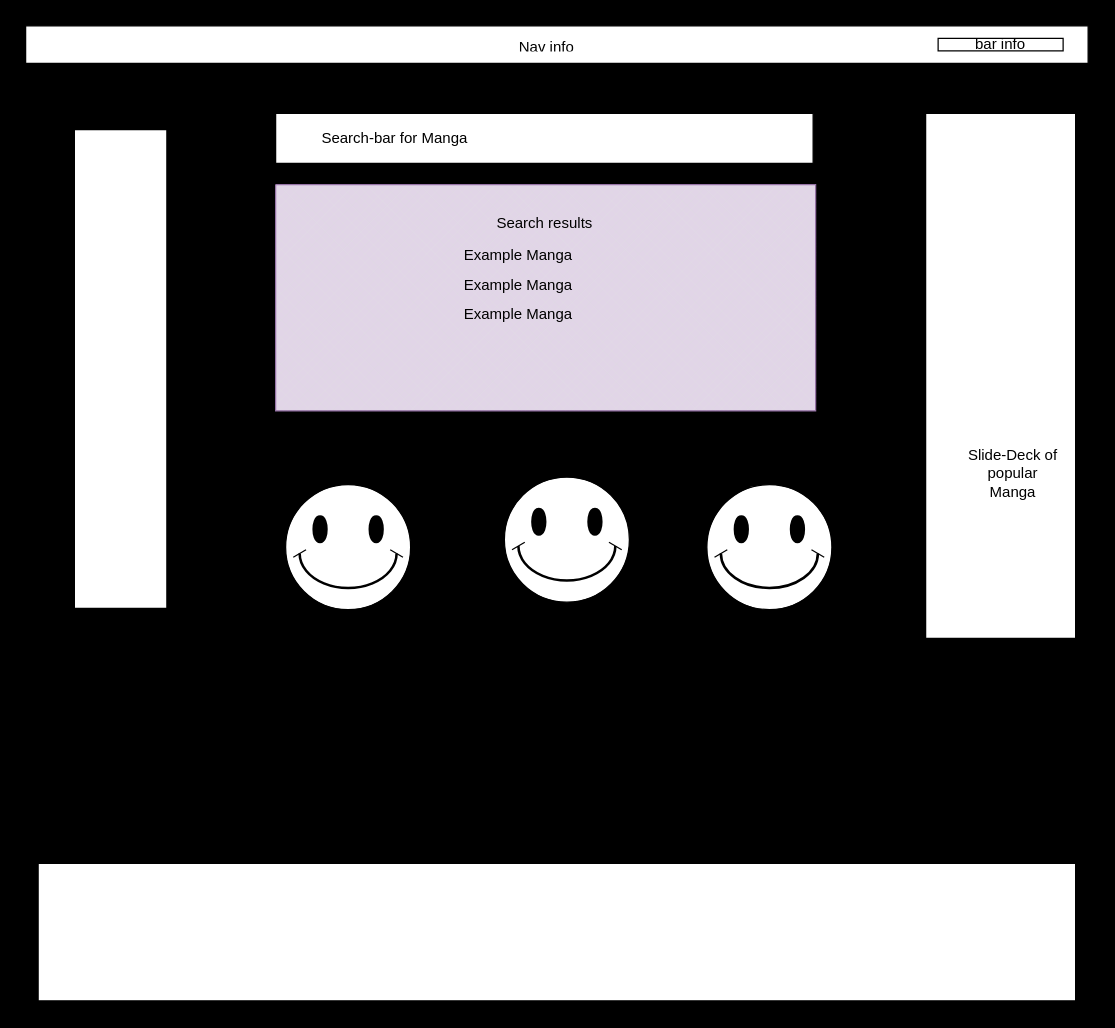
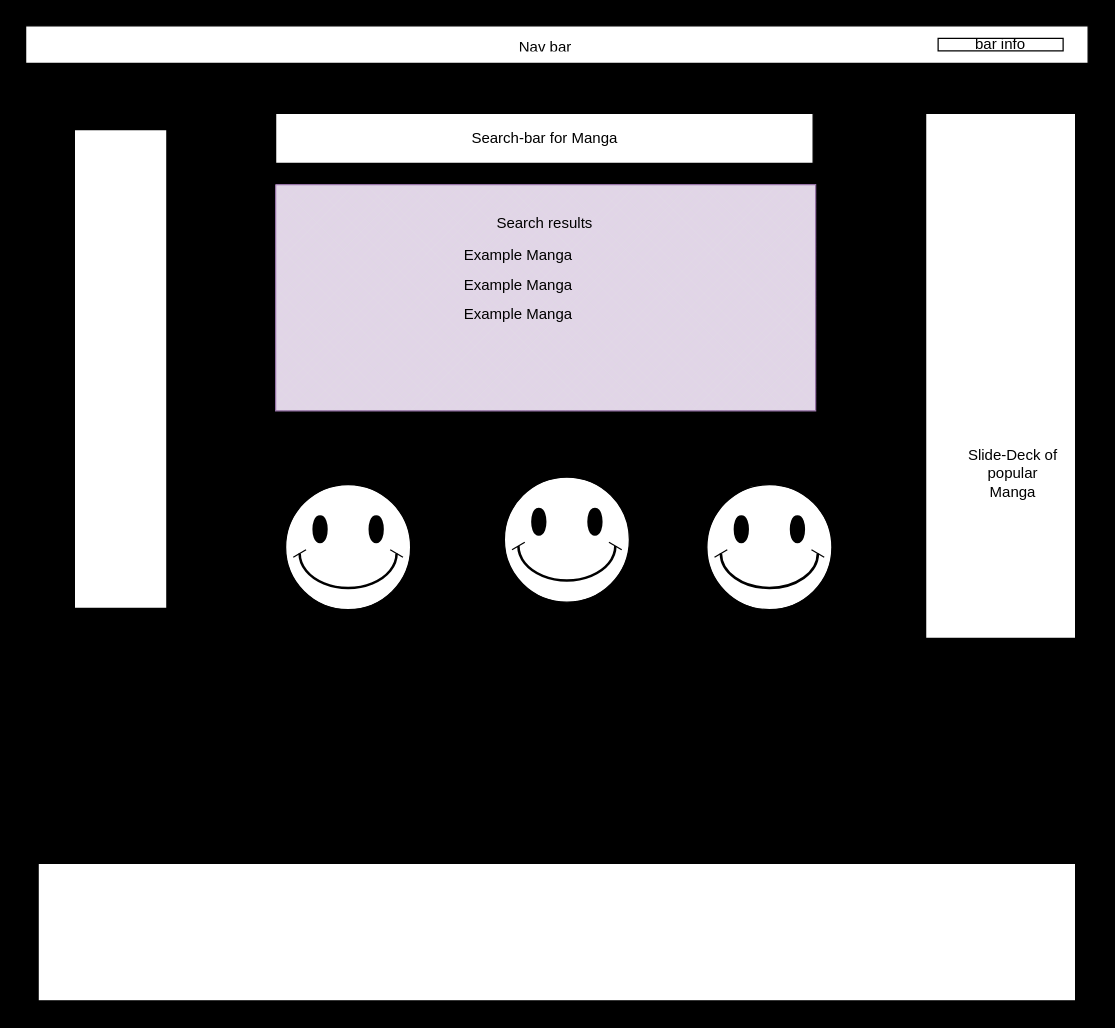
- <mxCell id="8" value="Nav info" style="text;html=1;strokeColor=none;fillColor=none;spacing=5;spacingTop=-20;whiteSpace=wrap;overflow=hidden;rounded=0;" vertex="1" parent="1"><mxGeometry x="410" y="40" width="144" height="1" as="geometry" /></mxCell>
+ <mxCell id="8" value="Nav bar" style="text;html=1;strokeColor=none;fillColor=none;spacing=5;spacingTop=-20;whiteSpace=wrap;overflow=hidden;rounded=0;" vertex="1" parent="1"><mxGeometry x="410" y="40" width="144" height="1" as="geometry" /></mxCell>
- <mxCell id="9" value="Search-bar for Manga" style="text;html=1;strokeColor=none;fillColor=none;align=center;verticalAlign=middle;whiteSpace=wrap;rounded=0;" vertex="1" parent="1"><mxGeometry x="241.5" y="95" width="147" height="30" as="geometry" /></mxCell>
+ <mxCell id="9" value="Search-bar for Manga" style="text;html=1;strokeColor=none;fillColor=none;align=center;verticalAlign=middle;whiteSpace=wrap;rounded=0;" vertex="1" parent="1"><mxGeometry x="361.5" y="95" width="147" height="30" as="geometry" /></mxCell>
